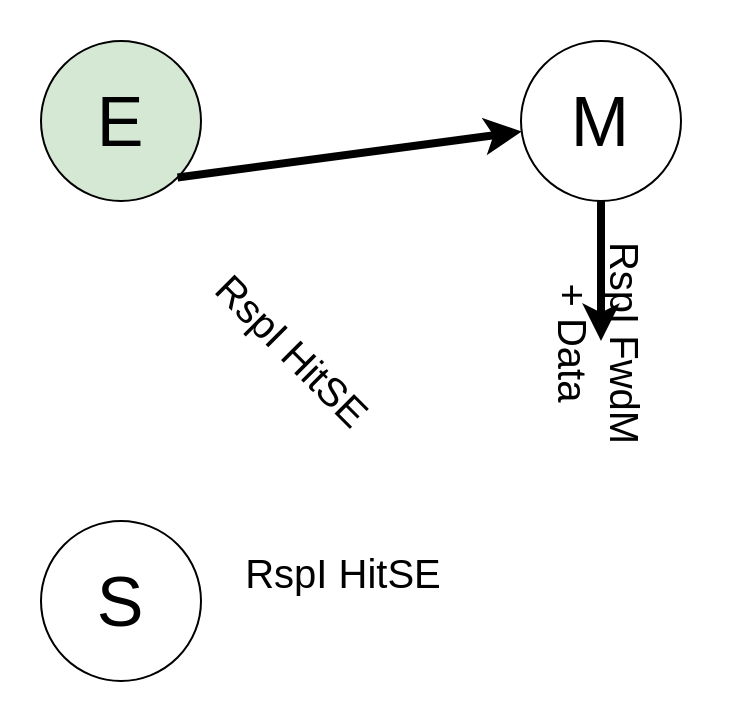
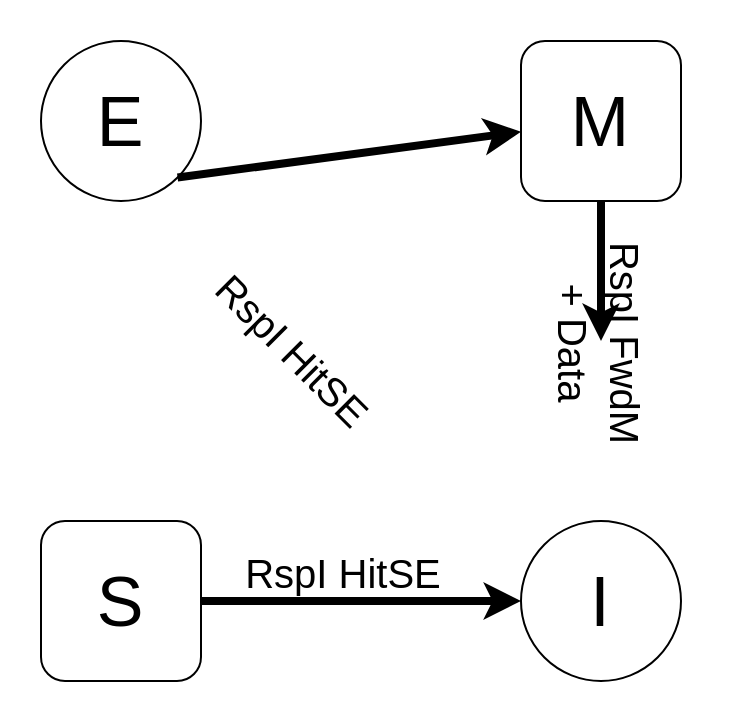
- <mxCell id="2" value="&lt;font style=&quot;font-size: 35px;&quot;&gt;E&lt;/font&gt;" style="ellipse;whiteSpace=wrap;html=1;aspect=fixed;fillColor=#d5e8d4;" vertex="1" parent="1"><mxGeometry x="20" y="20" width="80" height="80" as="geometry" /></mxCell>
+ <mxCell id="2" value="&lt;font style=&quot;font-size: 35px;&quot;&gt;E&lt;/font&gt;" style="ellipse;whiteSpace=wrap;html=1;aspect=fixed;" vertex="1" parent="1"><mxGeometry x="20" y="20" width="80" height="80" as="geometry" /></mxCell>
- <mxCell id="3" value="&lt;font style=&quot;font-size: 35px;&quot;&gt;M&lt;/font&gt;" style="ellipse;whiteSpace=wrap;html=1;aspect=fixed;" vertex="1" parent="1"><mxGeometry x="260" y="20" width="80" height="80" as="geometry" /></mxCell>
+ <mxCell id="3" value="&lt;font style=&quot;font-size: 35px;&quot;&gt;M&lt;/font&gt;" style="whiteSpace=wrap;html=1;aspect=fixed;rounded=1;" vertex="1" parent="1"><mxGeometry x="260" y="20" width="80" height="80" as="geometry" /></mxCell>
- <mxCell id="4" value="&lt;font style=&quot;font-size: 35px;&quot;&gt;S&lt;/font&gt;" style="ellipse;whiteSpace=wrap;html=1;aspect=fixed;" vertex="1" parent="1"><mxGeometry x="20" y="260" width="80" height="80" as="geometry" /></mxCell>
+ <mxCell id="4" value="&lt;font style=&quot;font-size: 35px;&quot;&gt;S&lt;/font&gt;" style="whiteSpace=wrap;html=1;aspect=fixed;rounded=1;" vertex="1" parent="1"><mxGeometry x="20" y="260" width="80" height="80" as="geometry" /></mxCell>
+ <mxCell id="7" value="" style="endArrow=classic;html=1;rounded=0;endSize=6;strokeWidth=4;entryX=0;entryY=0.5;entryDx=0;entryDy=0;exitX=1;exitY=0.5;exitDx=0;exitDy=0;" edge="1" parent="1" source="4" target="5"><mxGeometry width="50" height="50" relative="1" as="geometry"><mxPoint x="94.64" y="320" as="sourcePoint" /><mxPoint x="260" y="319.36" as="targetPoint" /></mxGeometry></mxCell>
+ <mxCell id="5" value="&lt;font style=&quot;font-size: 35px;&quot;&gt;I&lt;/font&gt;" style="ellipse;whiteSpace=wrap;html=1;aspect=fixed;" vertex="1" parent="1"><mxGeometry x="260" y="260" width="80" height="80" as="geometry" /></mxCell>
